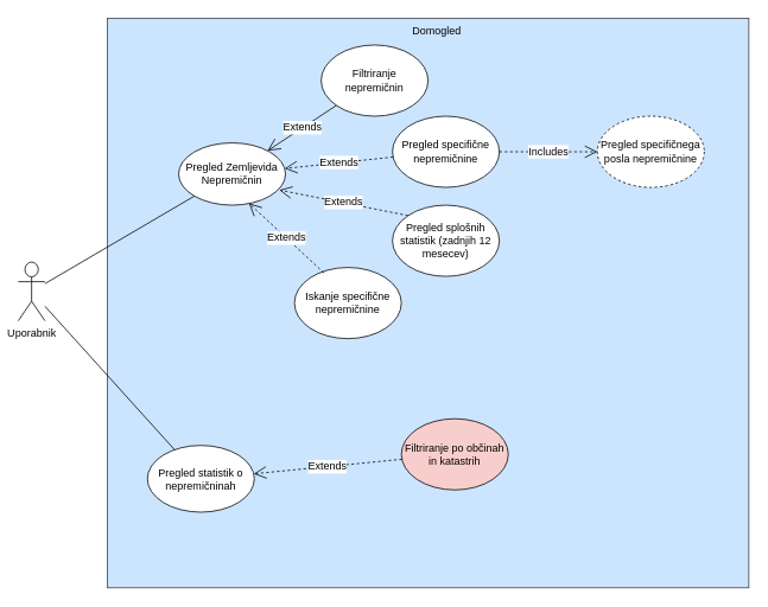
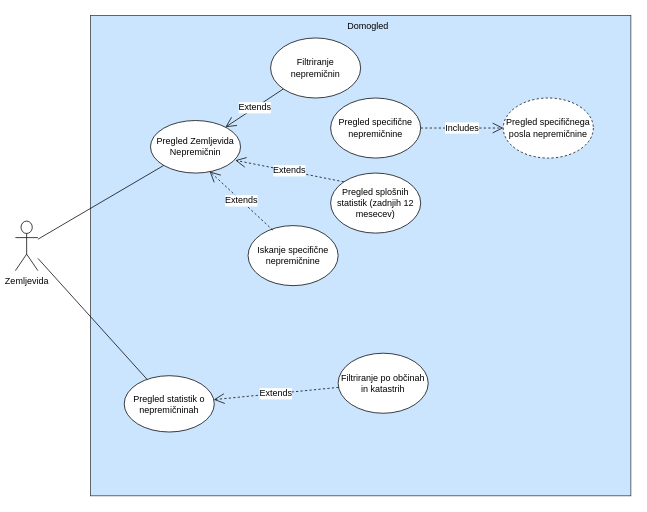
- <mxCell id="14" value="&lt;font style=&quot;font-size: 12px;&quot;&gt;Extends&lt;/font&gt;" style="endArrow=open;endSize=12;dashed=1;html=1;rounded=0;" edge="1" parent="1" source="7" target="5"><mxGeometry width="160" relative="1" as="geometry"><mxPoint x="336" y="152" as="sourcePoint" /><mxPoint x="413" y="133" as="targetPoint" /></mxGeometry></mxCell>
- <mxCell id="3" value="Uporabnik" style="shape=umlActor;verticalLabelPosition=bottom;verticalAlign=top;html=1;outlineConnect=0;" vertex="1" parent="1"><mxGeometry x="20" y="294" width="30" height="66" as="geometry" /></mxCell>
+ <mxCell id="3" value="Zemljevida" style="shape=umlActor;verticalLabelPosition=bottom;verticalAlign=top;html=1;outlineConnect=0;" vertex="1" parent="1"><mxGeometry x="20" y="294" width="30" height="66" as="geometry" /></mxCell>
- <mxCell id="15" value="Filtriranje po občinah in katastrih" style="ellipse;whiteSpace=wrap;html=1;fillColor=#f8cecc;" vertex="1" parent="1"><mxGeometry x="450" y="470" width="120" height="80" as="geometry" /></mxCell>
+ <mxCell id="15" value="Filtriranje po občinah in katastrih" style="ellipse;whiteSpace=wrap;html=1;" vertex="1" parent="1"><mxGeometry x="450" y="470" width="120" height="80" as="geometry" /></mxCell>
